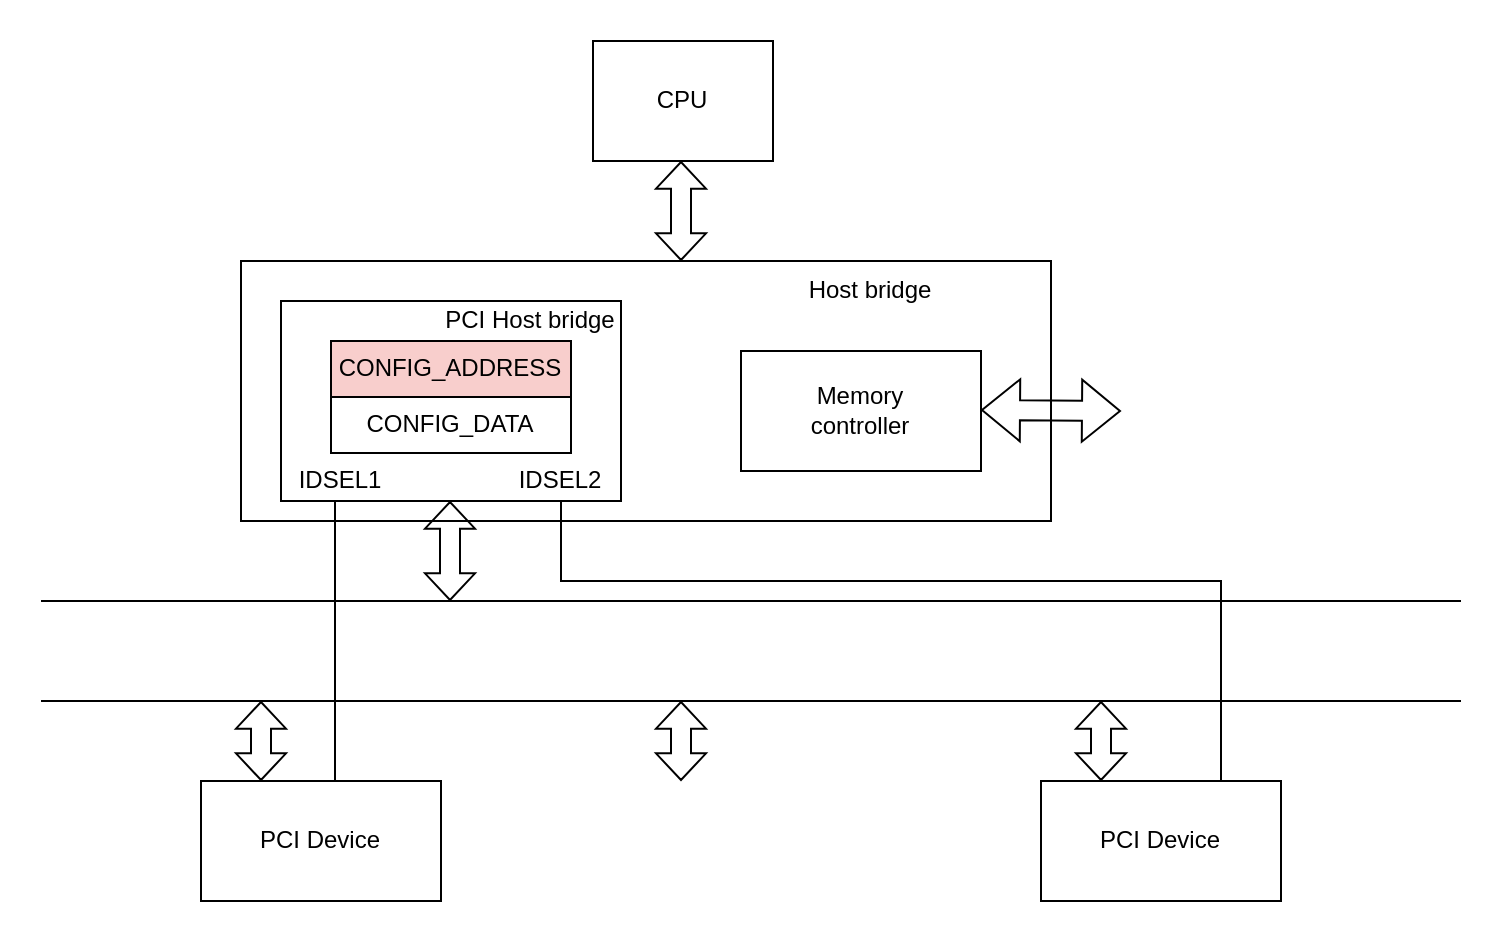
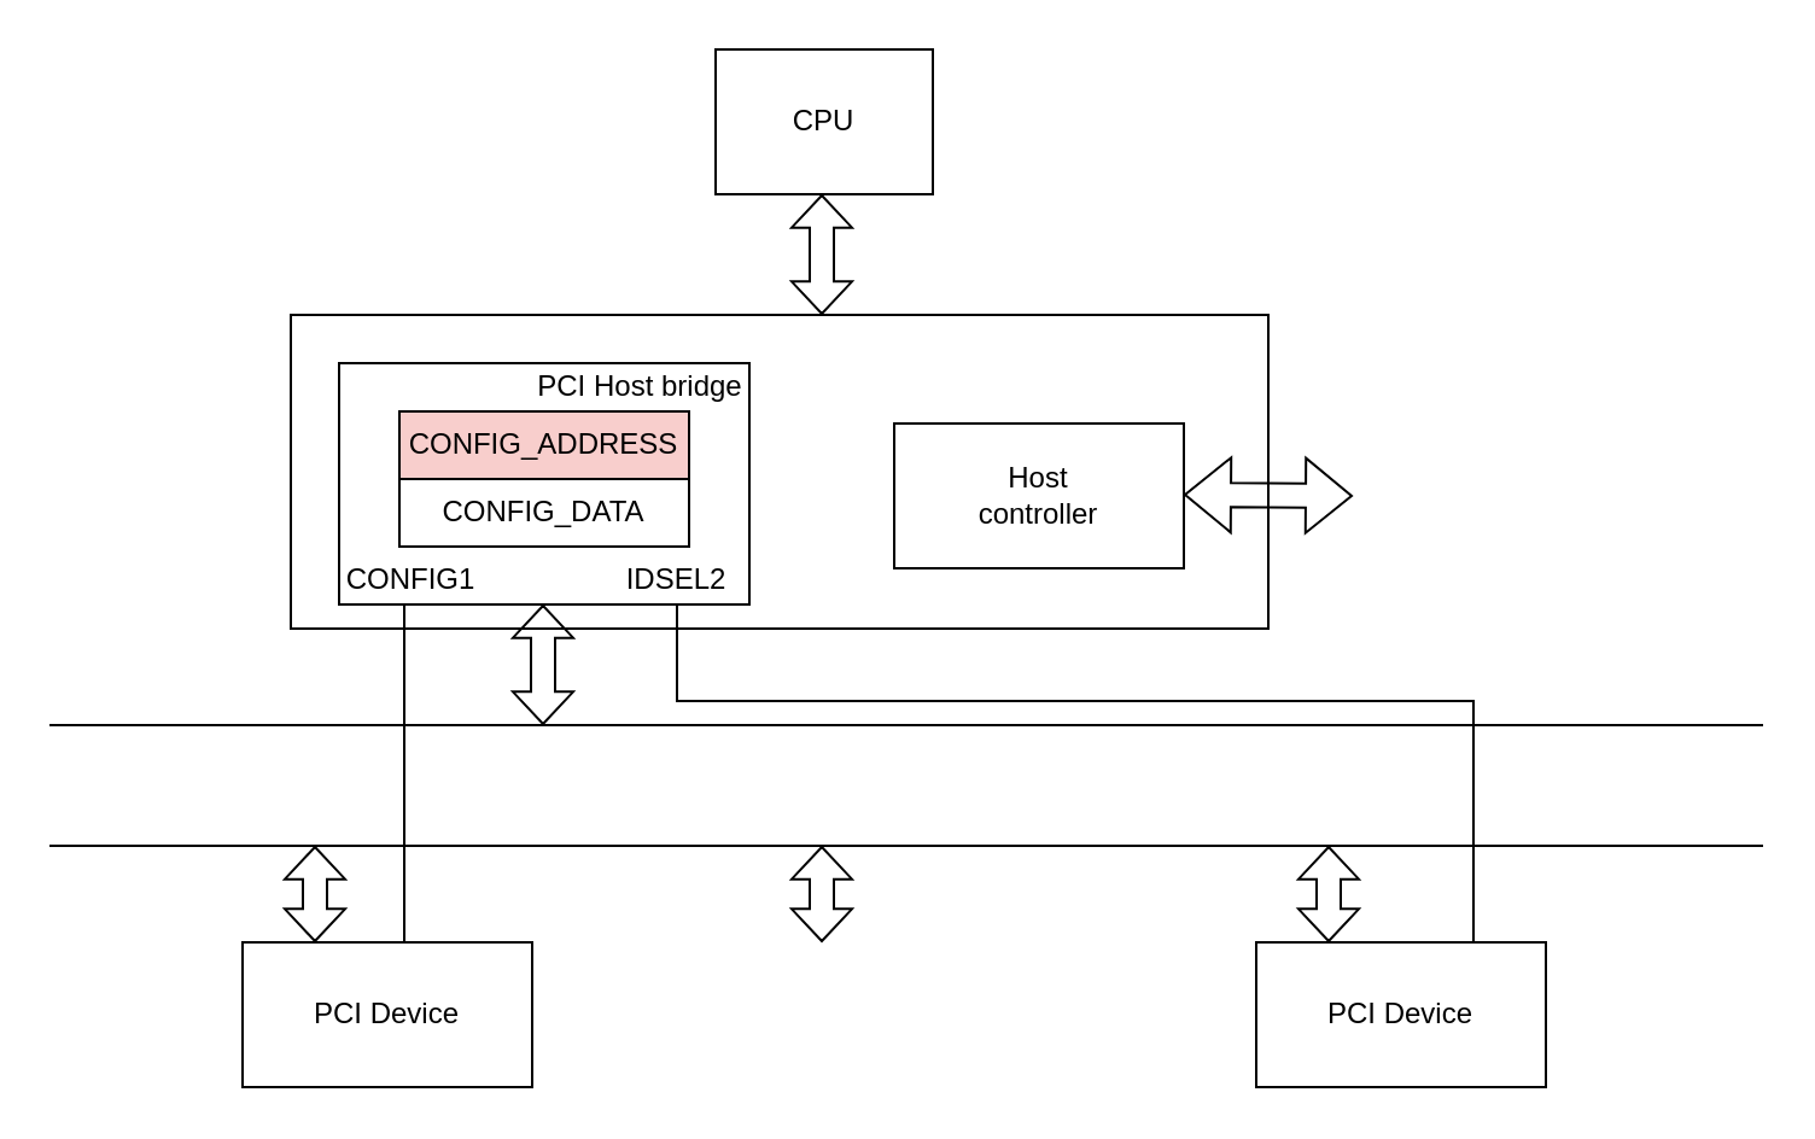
- <mxCell id="14" value="Host bridge" style="text;html=1;strokeColor=none;fillColor=none;align=center;verticalAlign=middle;whiteSpace=wrap;rounded=0;" vertex="1" parent="5"><mxGeometry x="260" width="110" height="30" as="geometry" /></mxCell>
- <mxCell id="13" value="Memory&lt;br&gt;controller" style="rounded=0;whiteSpace=wrap;html=1;" vertex="1" parent="5"><mxGeometry x="250" y="45" width="120" height="60" as="geometry" /></mxCell>
+ <mxCell id="13" value="Host&lt;br&gt;controller" style="rounded=0;whiteSpace=wrap;html=1;" vertex="1" parent="5"><mxGeometry x="250" y="45" width="120" height="60" as="geometry" /></mxCell>
- <mxCell id="9" value="IDSEL1" style="text;html=1;strokeColor=none;fillColor=none;align=center;verticalAlign=middle;whiteSpace=wrap;rounded=0;" vertex="1" parent="5"><mxGeometry x="20" y="100" width="60" height="20" as="geometry" /></mxCell>
+ <mxCell id="9" value="CONFIG1" style="text;html=1;strokeColor=none;fillColor=none;align=center;verticalAlign=middle;whiteSpace=wrap;rounded=0;" vertex="1" parent="5"><mxGeometry x="20" y="100" width="60" height="20" as="geometry" /></mxCell>
